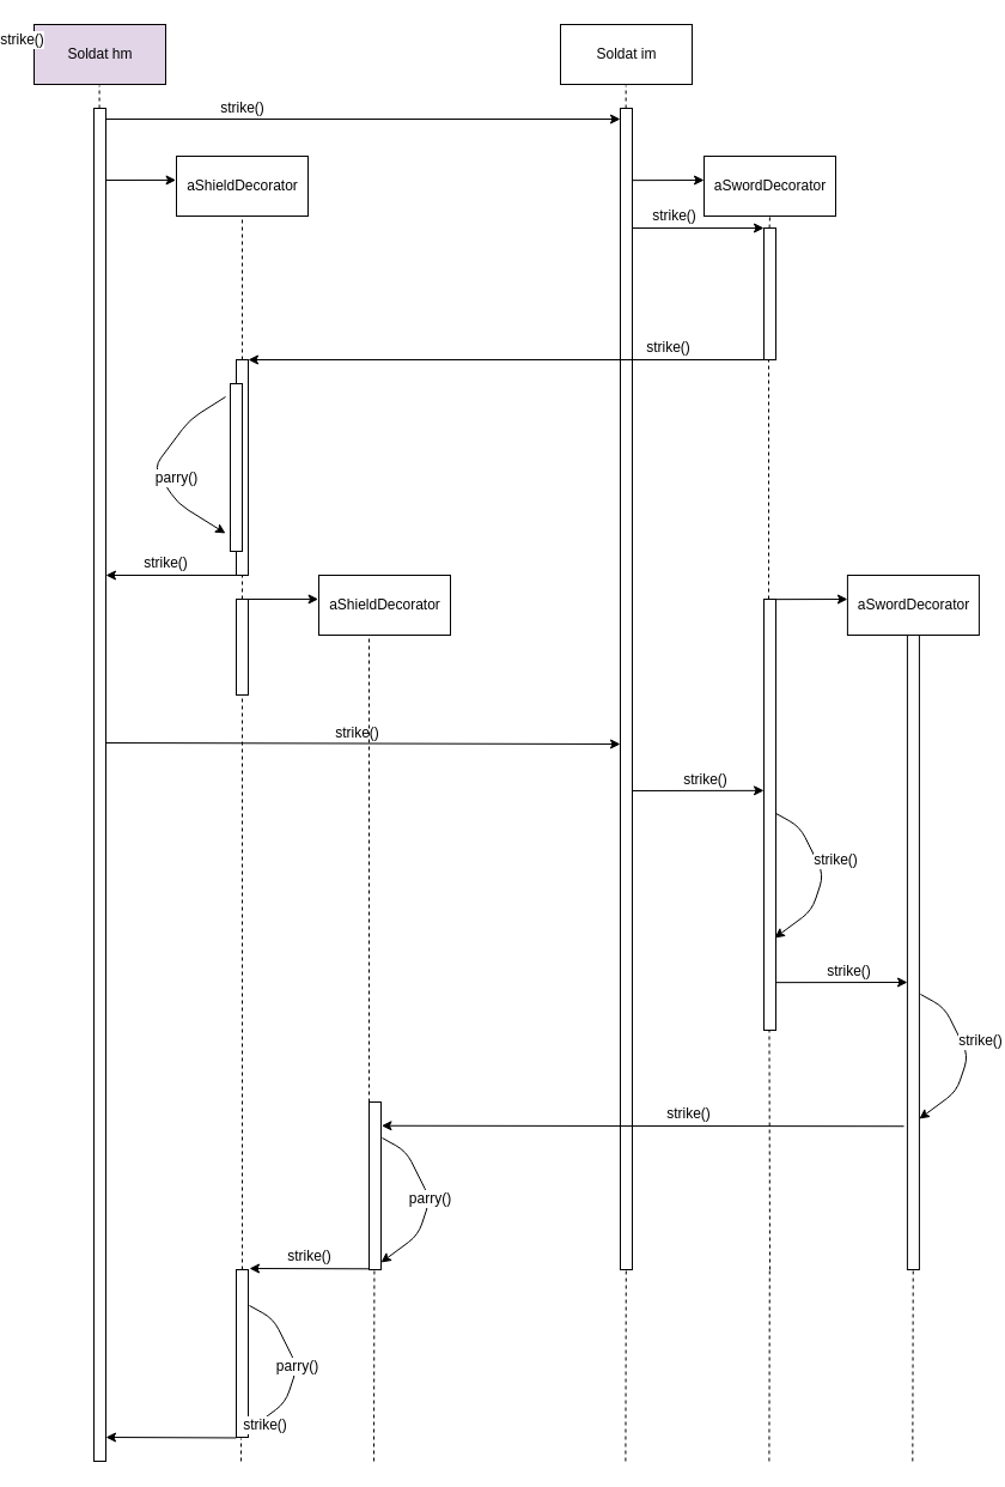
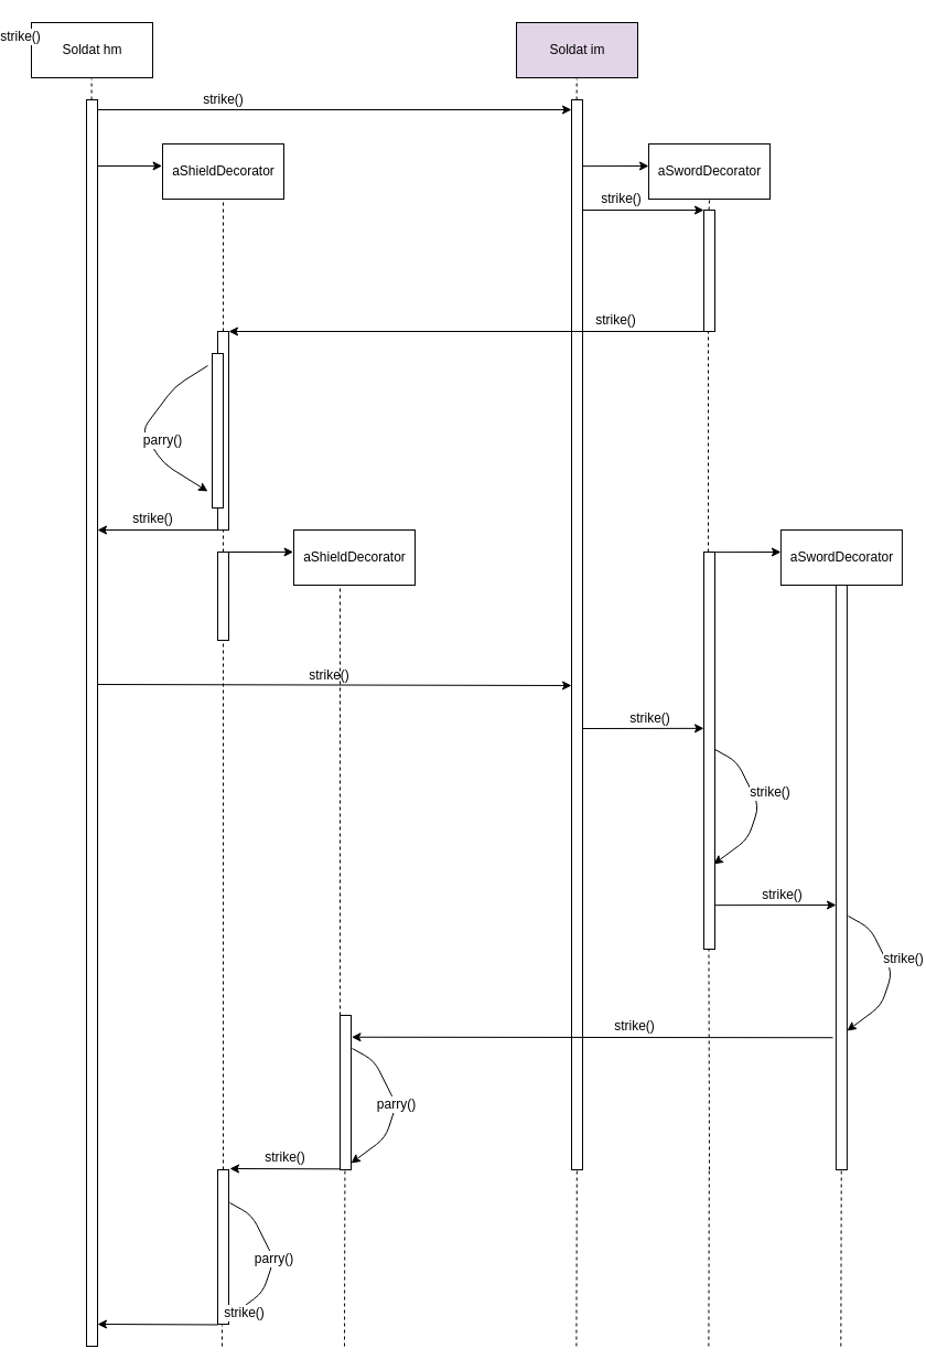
- <mxCell id="2" value="Soldat hm" style="html=1;fillColor=#e1d5e7;" vertex="1" parent="1"><mxGeometry x="20" y="20" width="110" height="50" as="geometry" /></mxCell>
+ <mxCell id="2" value="Soldat hm" style="html=1;" vertex="1" parent="1"><mxGeometry x="20" y="20" width="110" height="50" as="geometry" /></mxCell>
- <mxCell id="3" value="Soldat im" style="html=1;" vertex="1" parent="1"><mxGeometry x="460" y="20" width="110" height="50" as="geometry" /></mxCell>
+ <mxCell id="3" value="Soldat im" style="html=1;fillColor=#e1d5e7;" vertex="1" parent="1"><mxGeometry x="460" y="20" width="110" height="50" as="geometry" /></mxCell>
